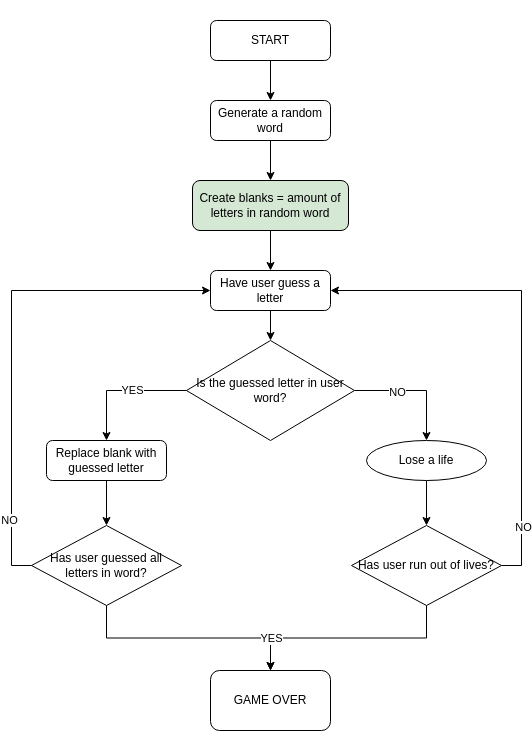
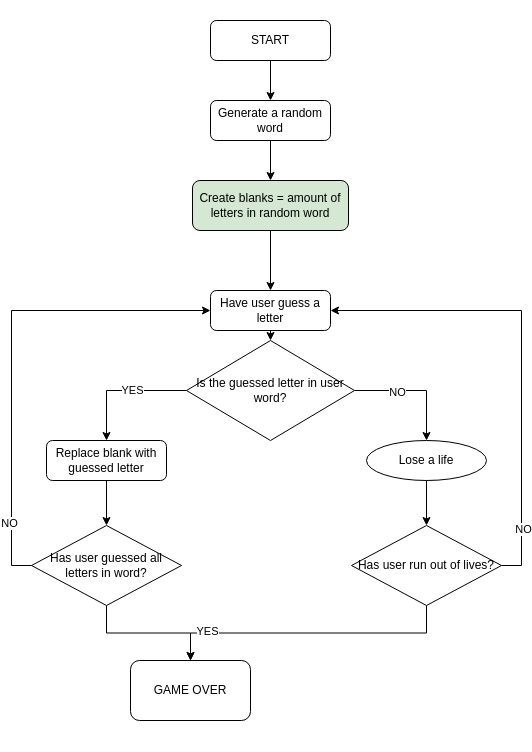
- <mxCell id="9" value="Have user guess a letter" style="rounded=1;whiteSpace=wrap;html=1;fontSize=12;glass=0;strokeWidth=1;shadow=0;" vertex="1" parent="1"><mxGeometry x="199" y="270" width="120" height="40" as="geometry" /></mxCell>
+ <mxCell id="9" value="Have user guess a letter" style="rounded=1;whiteSpace=wrap;html=1;fontSize=12;glass=0;strokeWidth=1;shadow=0;" vertex="1" parent="1"><mxGeometry x="199" y="290" width="120" height="40" as="geometry" /></mxCell>
- <mxCell id="28" value="GAME OVER" style="rounded=1;whiteSpace=wrap;html=1;" vertex="1" parent="1"><mxGeometry x="199" y="670" width="120" height="60" as="geometry" /></mxCell>
+ <mxCell id="28" value="GAME OVER" style="rounded=1;whiteSpace=wrap;html=1;" vertex="1" parent="1"><mxGeometry x="119" y="660" width="120" height="60" as="geometry" /></mxCell>
